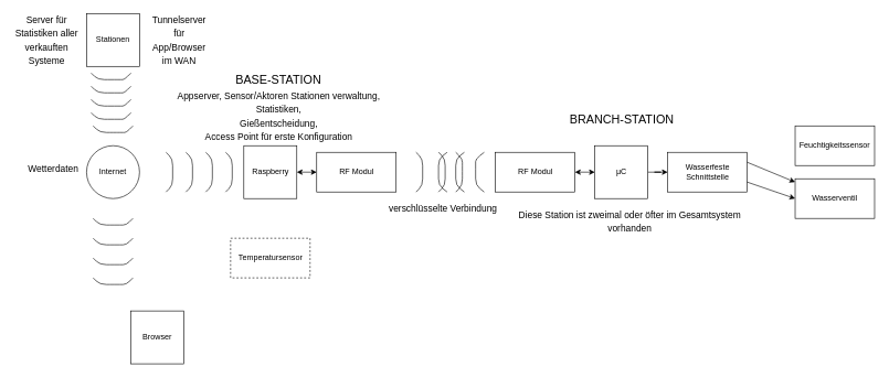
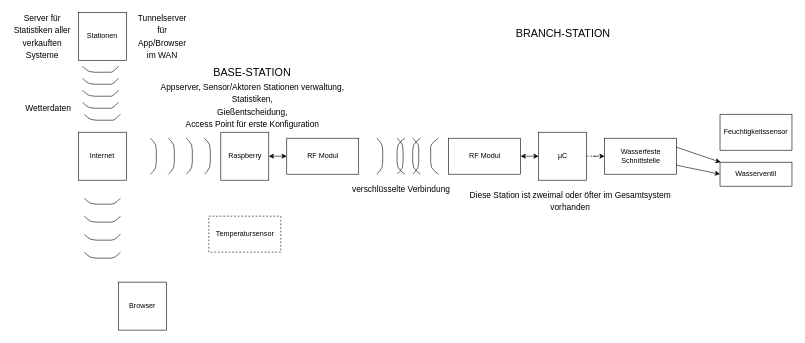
- <mxCell id="26" value="&lt;font style=&quot;font-size: 18px&quot;&gt;BRANCH-STATION&lt;/font&gt;" style="text;html=1;align=center;verticalAlign=middle;resizable=0;points=[];autosize=1;" parent="1" vertex="1"><mxGeometry x="852.5" y="170" width="170" height="20" as="geometry" /></mxCell>
+ <mxCell id="26" value="&lt;font style=&quot;font-size: 18px&quot;&gt;BRANCH-STATION&lt;/font&gt;" style="text;html=1;align=center;verticalAlign=middle;resizable=0;points=[];autosize=1;" parent="1" vertex="1"><mxGeometry x="852.5" y="45" width="170" height="20" as="geometry" /></mxCell>
- <mxCell id="40" value="&lt;font style=&quot;font-size: 14px&quot;&gt;Wetterdaten&lt;br&gt;&lt;/font&gt;" style="text;html=1;strokeColor=none;fillColor=none;align=center;verticalAlign=middle;whiteSpace=wrap;rounded=0;fontSize=17;" parent="1" vertex="1"><mxGeometry x="30" y="240" width="100" height="30" as="geometry" /></mxCell>
+ <mxCell id="40" value="&lt;font style=&quot;font-size: 14px&quot;&gt;Wetterdaten&lt;br&gt;&lt;/font&gt;" style="text;html=1;strokeColor=none;fillColor=none;align=center;verticalAlign=middle;whiteSpace=wrap;rounded=0;fontSize=17;" parent="1" vertex="1"><mxGeometry x="30" y="165" width="100" height="30" as="geometry" /></mxCell>
- <mxCell id="4" value="Internet" style="ellipse;whiteSpace=wrap;html=1;aspect=fixed;" parent="1" vertex="1"><mxGeometry x="130" y="220" width="80" height="80" as="geometry" /></mxCell>
+ <mxCell id="4" value="Internet" style="whiteSpace=wrap;html=1;aspect=fixed;" parent="1" vertex="1"><mxGeometry x="130" y="220" width="80" height="80" as="geometry" /></mxCell>
- <mxCell id="21" value="" style="edgeStyle=orthogonalEdgeStyle;rounded=0;orthogonalLoop=1;jettySize=auto;html=1;" parent="1" source="22" target="25" edge="1"><mxGeometry relative="1" as="geometry" /></mxCell>
+ <mxCell id="21" value="" style="edgeStyle=orthogonalEdgeStyle;rounded=0;orthogonalLoop=1;jettySize=auto;html=1;dashed=1;" parent="1" source="22" target="25" edge="1"><mxGeometry relative="1" as="geometry" /></mxCell>
- <mxCell id="43" value="Wasserventil" style="rounded=0;whiteSpace=wrap;html=1;" parent="1" vertex="1"><mxGeometry x="1200" y="270" width="120" height="60" as="geometry" /></mxCell>
+ <mxCell id="43" value="Wasserventil" style="rounded=0;whiteSpace=wrap;html=1;" parent="1" vertex="1"><mxGeometry x="1200" y="270" width="120" height="40" as="geometry" /></mxCell>
